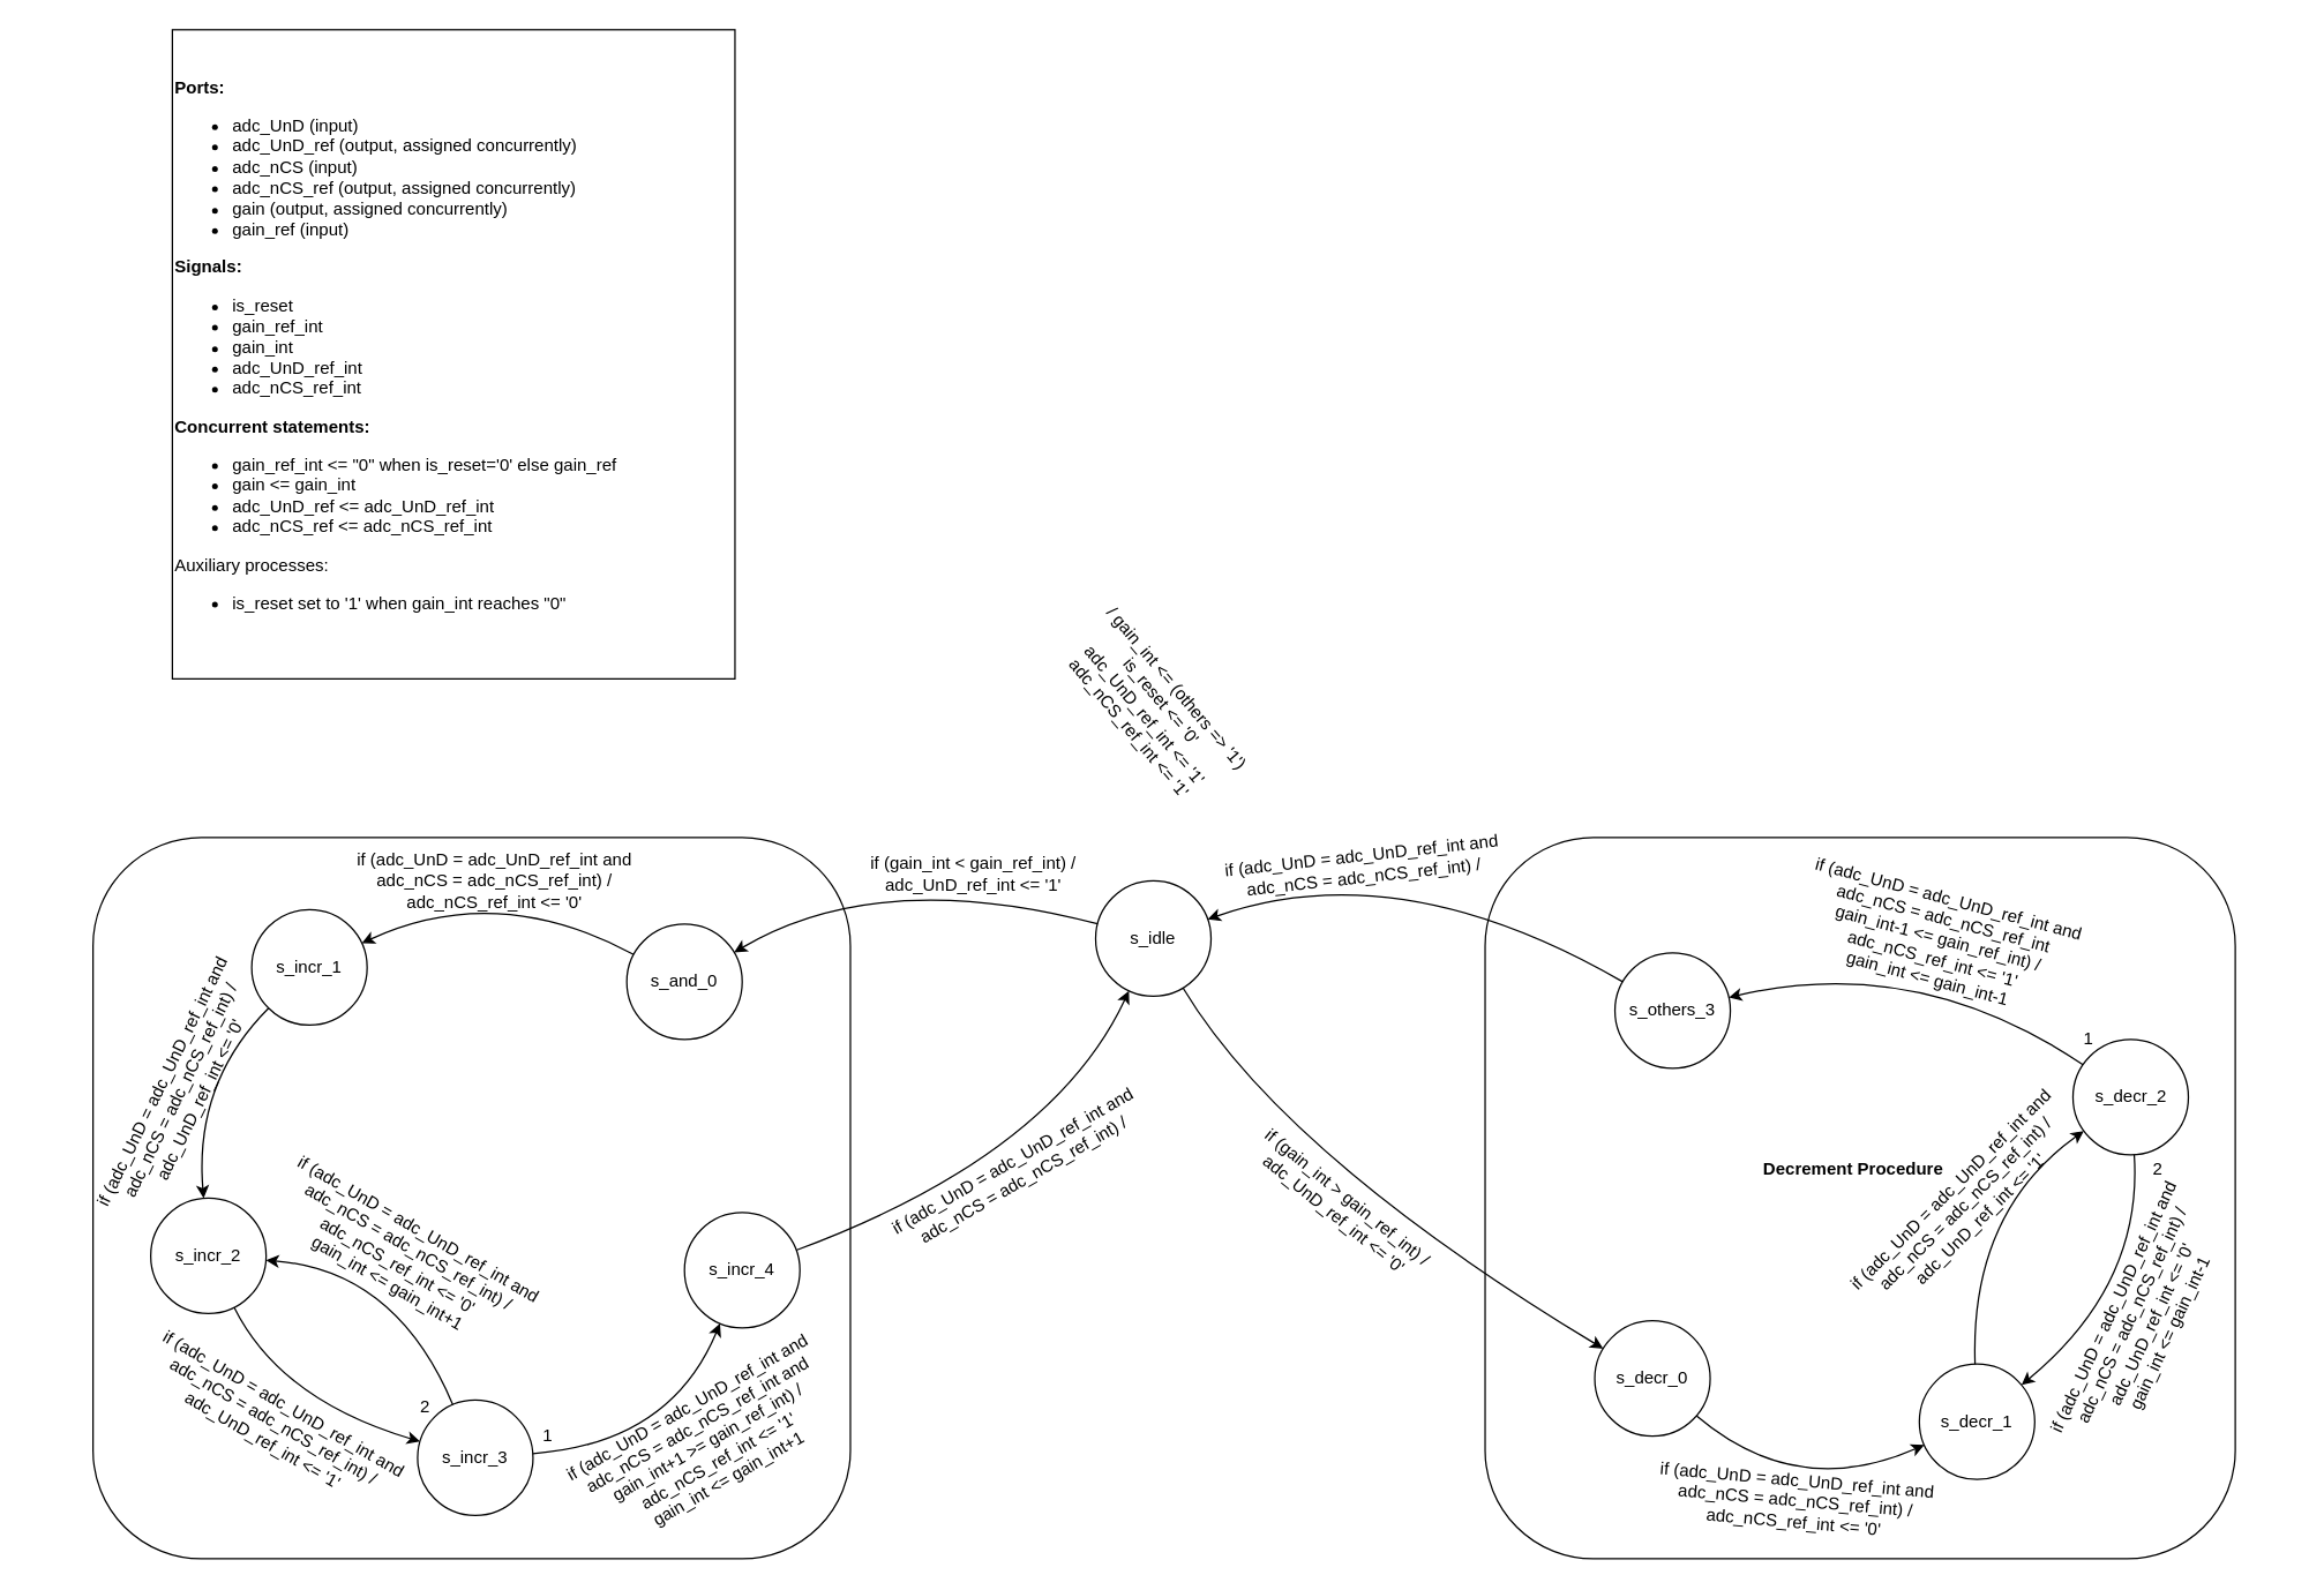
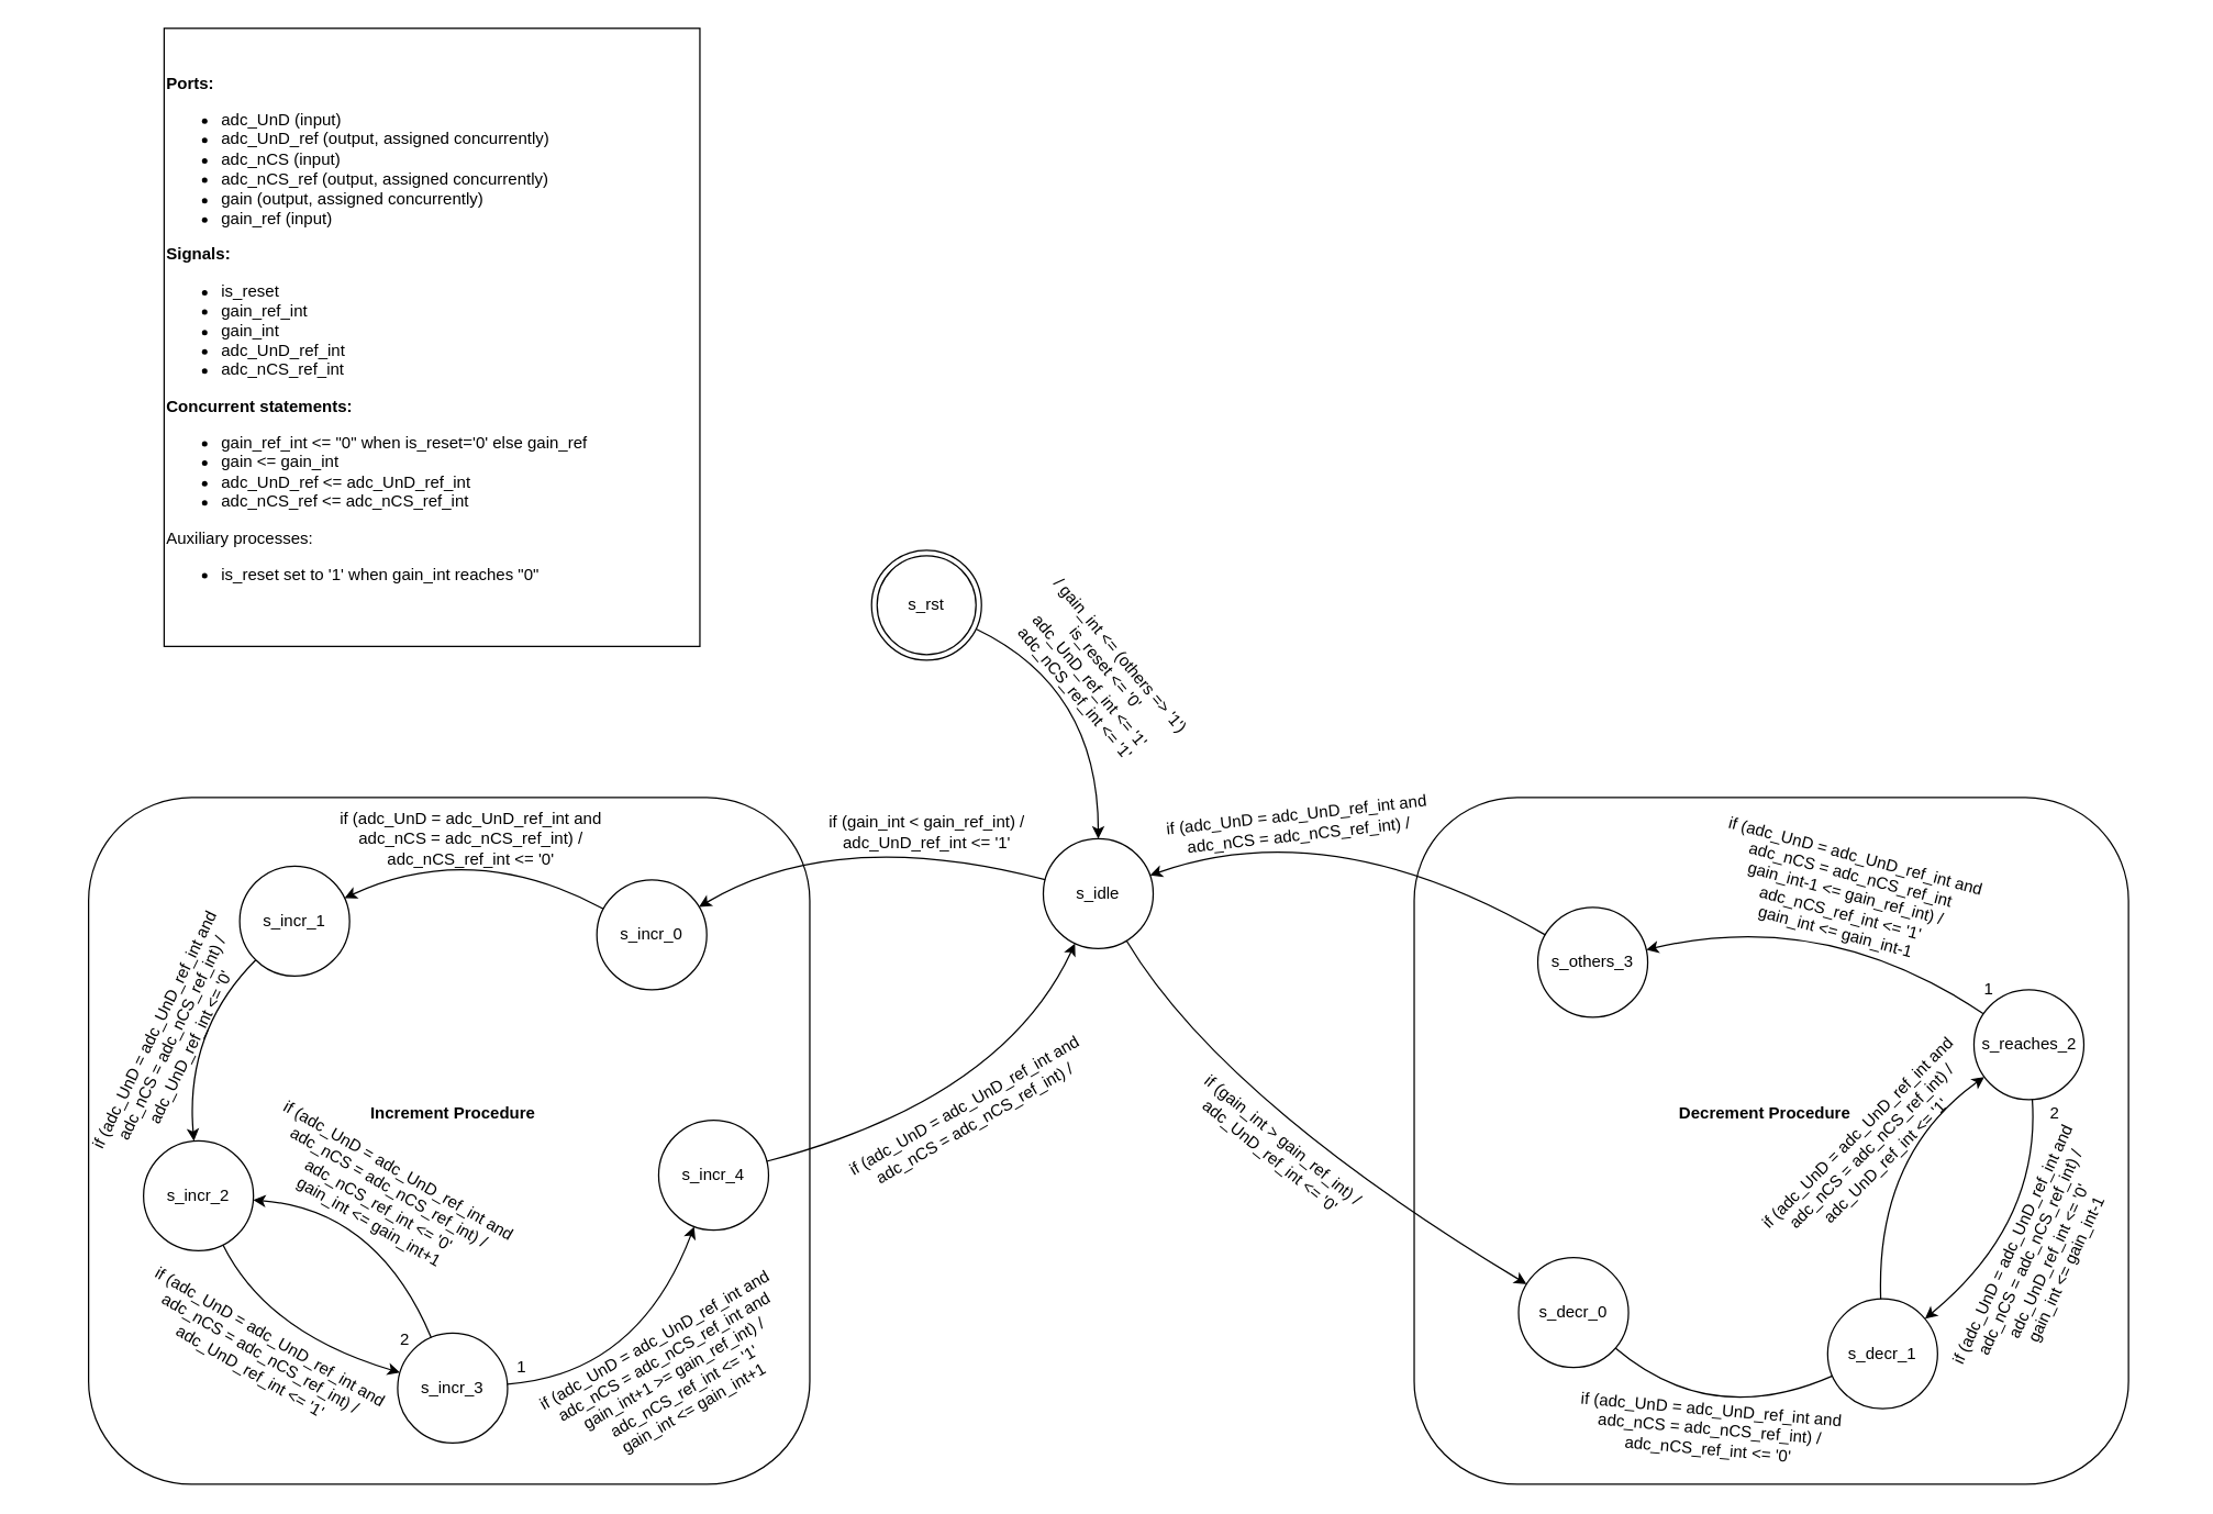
+ <mxCell id="2" value="s_rst" style="ellipse;shape=doubleEllipse;whiteSpace=wrap;html=1;aspect=fixed;" vertex="1" parent="1"><mxGeometry x="634" y="400" width="80" height="80" as="geometry" /></mxCell>
+ <mxCell id="7" value="" style="curved=1;endArrow=classic;html=1;rounded=0;" edge="1" parent="1" source="2" target="6"><mxGeometry width="50" height="50" relative="1" as="geometry"><mxPoint as="sourcePoint" x="829" y="580" /><mxPoint x="879" y="530" as="targetPoint" /><Array as="points"><mxPoint x="799" y="500" /></Array></mxGeometry></mxCell>
- <mxCell id="9" value="s_and_0" style="ellipse;whiteSpace=wrap;html=1;aspect=fixed;" vertex="1" parent="1"><mxGeometry x="434" y="640" width="80" height="80" as="geometry" /></mxCell>
+ <mxCell id="9" value="s_incr_0" style="ellipse;whiteSpace=wrap;html=1;aspect=fixed;" vertex="1" parent="1"><mxGeometry x="434" y="640" width="80" height="80" as="geometry" /></mxCell>
- <mxCell id="36" value="s_decr_2" style="ellipse;whiteSpace=wrap;html=1;aspect=fixed;" vertex="1" parent="1"><mxGeometry x="1436.5" y="720" width="80" height="80" as="geometry" /></mxCell>
+ <mxCell id="36" value="s_reaches_2" style="ellipse;whiteSpace=wrap;html=1;aspect=fixed;" vertex="1" parent="1"><mxGeometry x="1436.5" y="720" width="80" height="80" as="geometry" /></mxCell>
+ <mxCell id="4" value="&lt;b&gt;Increment Procedure&lt;/b&gt;" style="text;html=1;align=center;verticalAlign=middle;resizable=0;points=[];autosize=1;strokeColor=none;fillColor=none;" vertex="1" parent="1"><mxGeometry x="259" y="800" width="140" height="20" as="geometry" /></mxCell>
- <mxCell id="21" value="s_incr_4" style="ellipse;whiteSpace=wrap;html=1;aspect=fixed;" vertex="1" parent="1"><mxGeometry x="474" y="840" width="80" height="80" as="geometry" /></mxCell>
+ <mxCell id="21" value="s_incr_4" style="ellipse;whiteSpace=wrap;html=1;aspect=fixed;" vertex="1" parent="1"><mxGeometry x="479" y="815" width="80" height="80" as="geometry" /></mxCell>
- <mxCell id="35" value="" style="curved=1;endArrow=classic;html=1;rounded=0;" edge="1" parent="1" source="32" target="34"><mxGeometry width="50" height="50" relative="1" as="geometry"><mxPoint x="1659" y="1480" as="sourcePoint" /><mxPoint x="1709" y="1430" as="targetPoint" /><Array as="points"><mxPoint x="1245" y="1040" /></Array></mxGeometry></mxCell>
+ <mxCell id="35" value="" style="curved=1;endArrow=none;html=1;rounded=0;" edge="1" parent="1" source="32" target="34"><mxGeometry width="50" height="50" relative="1" as="geometry"><mxPoint x="1659" y="1480" as="sourcePoint" /><mxPoint x="1709" y="1430" as="targetPoint" /><Array as="points"><mxPoint x="1245" y="1040" /></Array></mxGeometry></mxCell>
